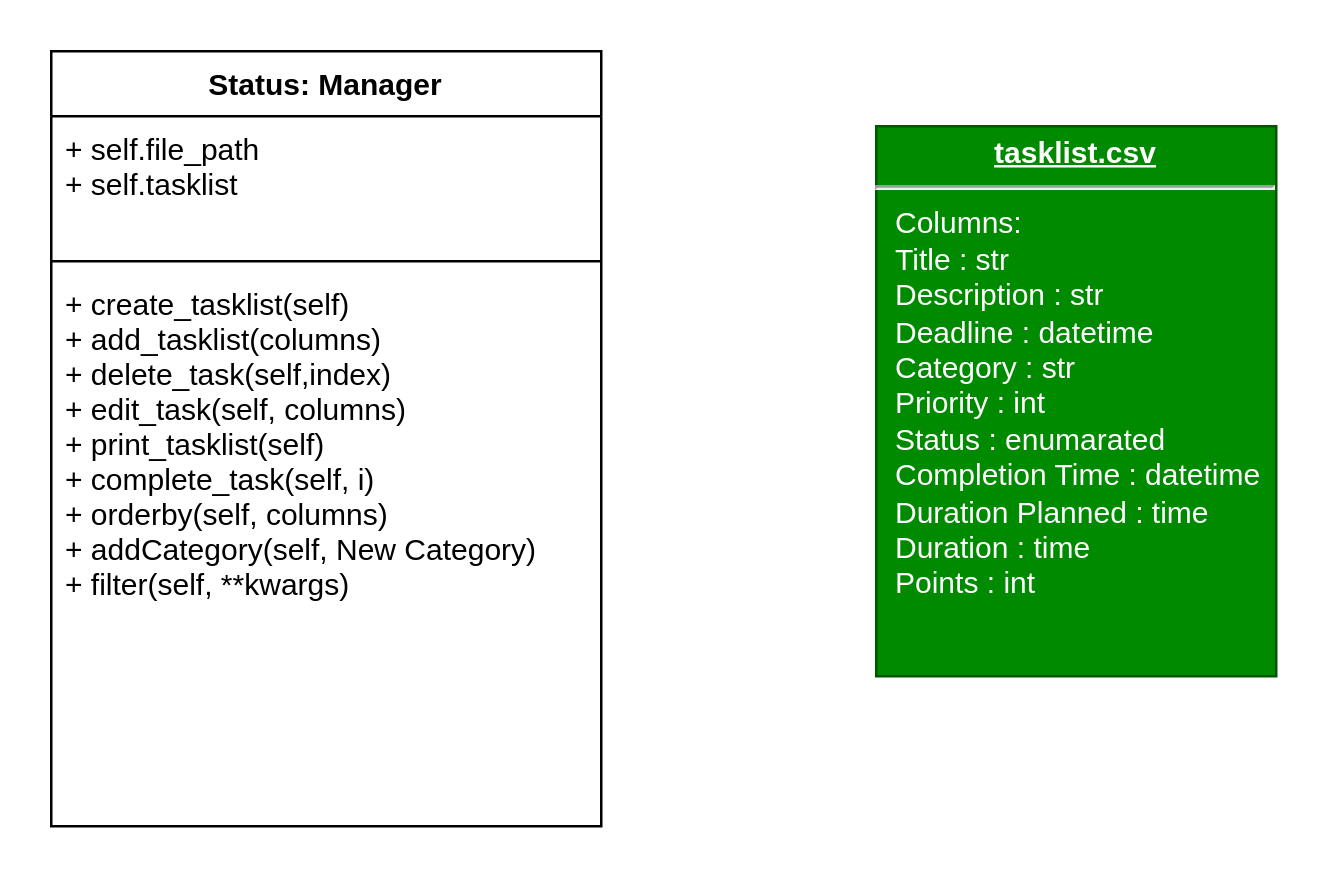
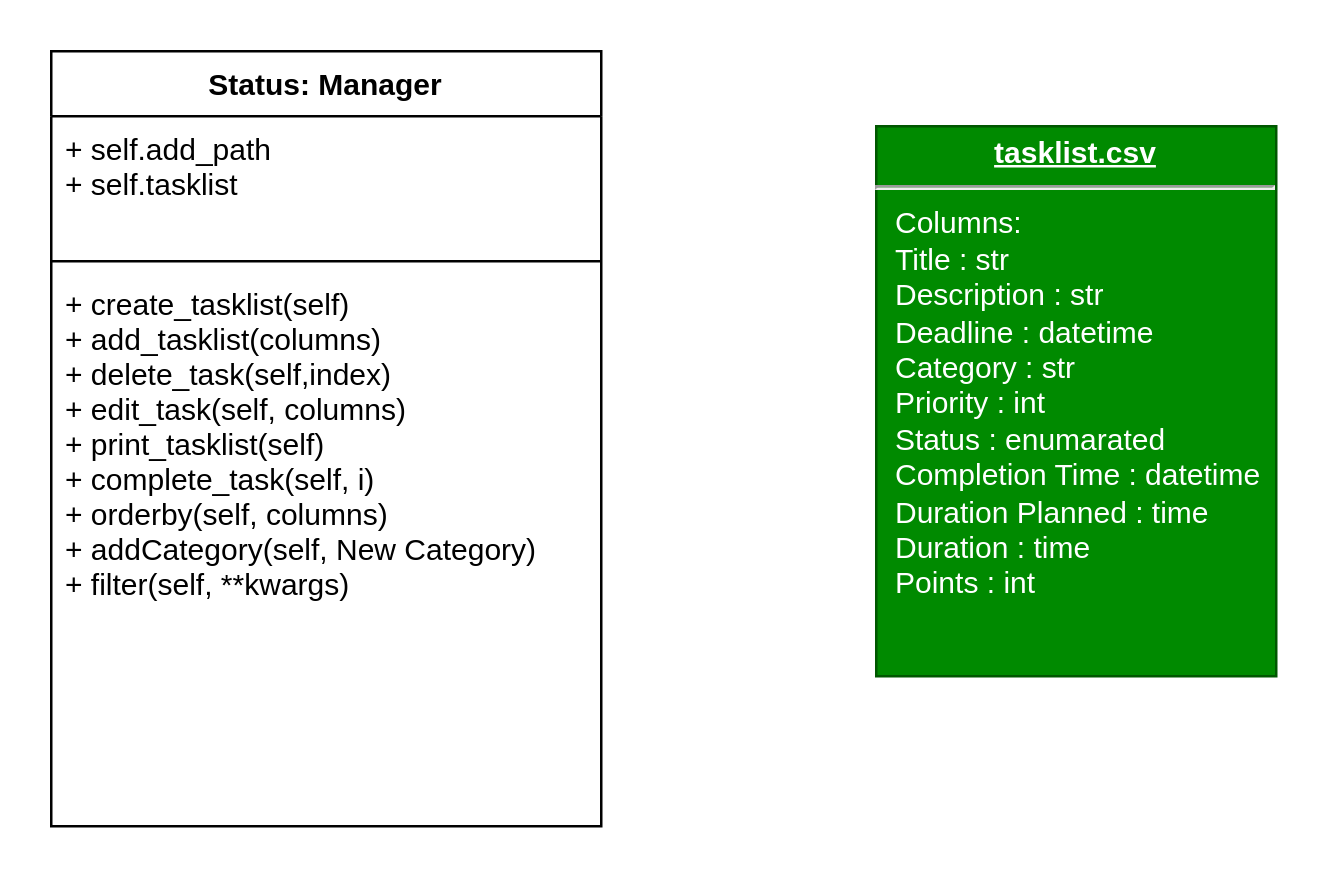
- <mxCell id="3" value="+ self.file_path&#10;+ self.tasklist" style="text;strokeColor=none;fillColor=none;align=left;verticalAlign=top;spacingLeft=4;spacingRight=4;overflow=hidden;rotatable=0;points=[[0,0.5],[1,0.5]];portConstraint=eastwest;" vertex="1" parent="2"><mxGeometry y="26" width="220" height="54" as="geometry" /></mxCell>
+ <mxCell id="3" value="+ self.add_path&#10;+ self.tasklist" style="text;strokeColor=none;fillColor=none;align=left;verticalAlign=top;spacingLeft=4;spacingRight=4;overflow=hidden;rotatable=0;points=[[0,0.5],[1,0.5]];portConstraint=eastwest;" vertex="1" parent="2"><mxGeometry y="26" width="220" height="54" as="geometry" /></mxCell>
